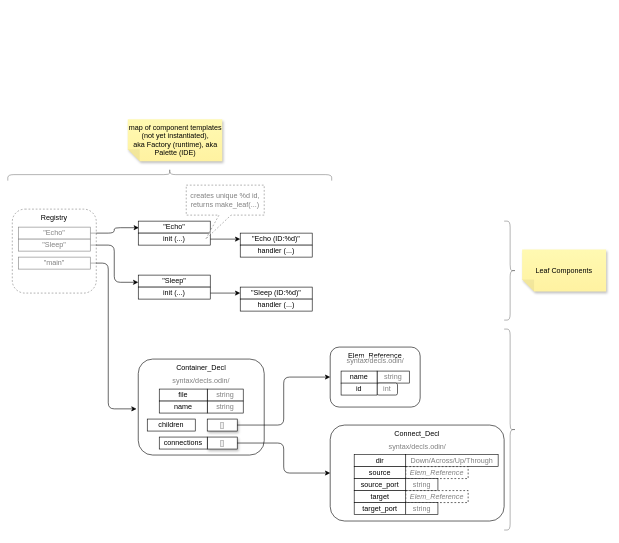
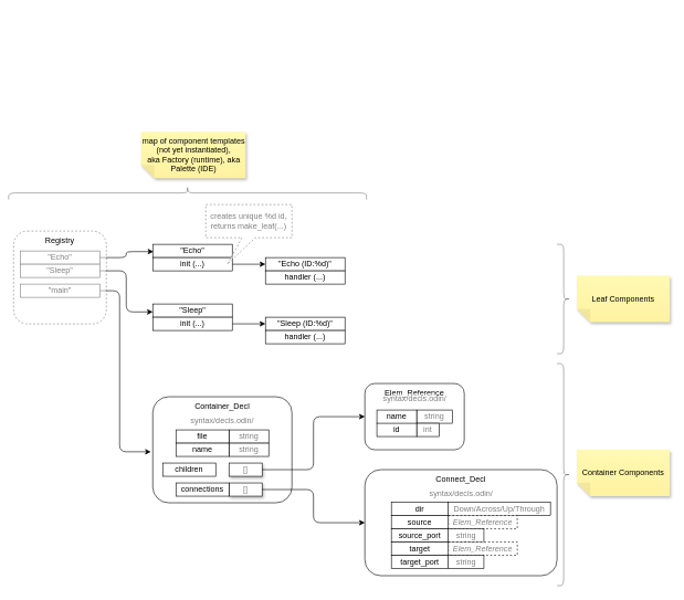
- <mxCell id="51" value="int" style="whiteSpace=wrap;html=1;sketch=0;gradientColor=#ffffff;textOpacity=50;rounded=1;" vertex="1" parent="47"><mxGeometry x="78.15" y="60" width="34.07" height="20" as="geometry" /></mxCell>
+ <mxCell id="51" value="int" style="rounded=0;whiteSpace=wrap;html=1;sketch=0;gradientColor=#ffffff;textOpacity=50;" vertex="1" parent="47"><mxGeometry x="78.15" y="60" width="34.07" height="20" as="geometry" /></mxCell>
+ <mxCell id="23" value="Container Components" style="shape=note;whiteSpace=wrap;html=1;backgroundOutline=1;fontColor=#000000;darkOpacity=0.05;fillColor=#FFF9B2;strokeColor=none;fillStyle=solid;direction=west;gradientDirection=north;gradientColor=#FFF2A1;shadow=1;size=20;pointerEvents=1;" vertex="1" parent="1"><mxGeometry x="870" y="678" width="140" height="70" as="geometry" /></mxCell>
